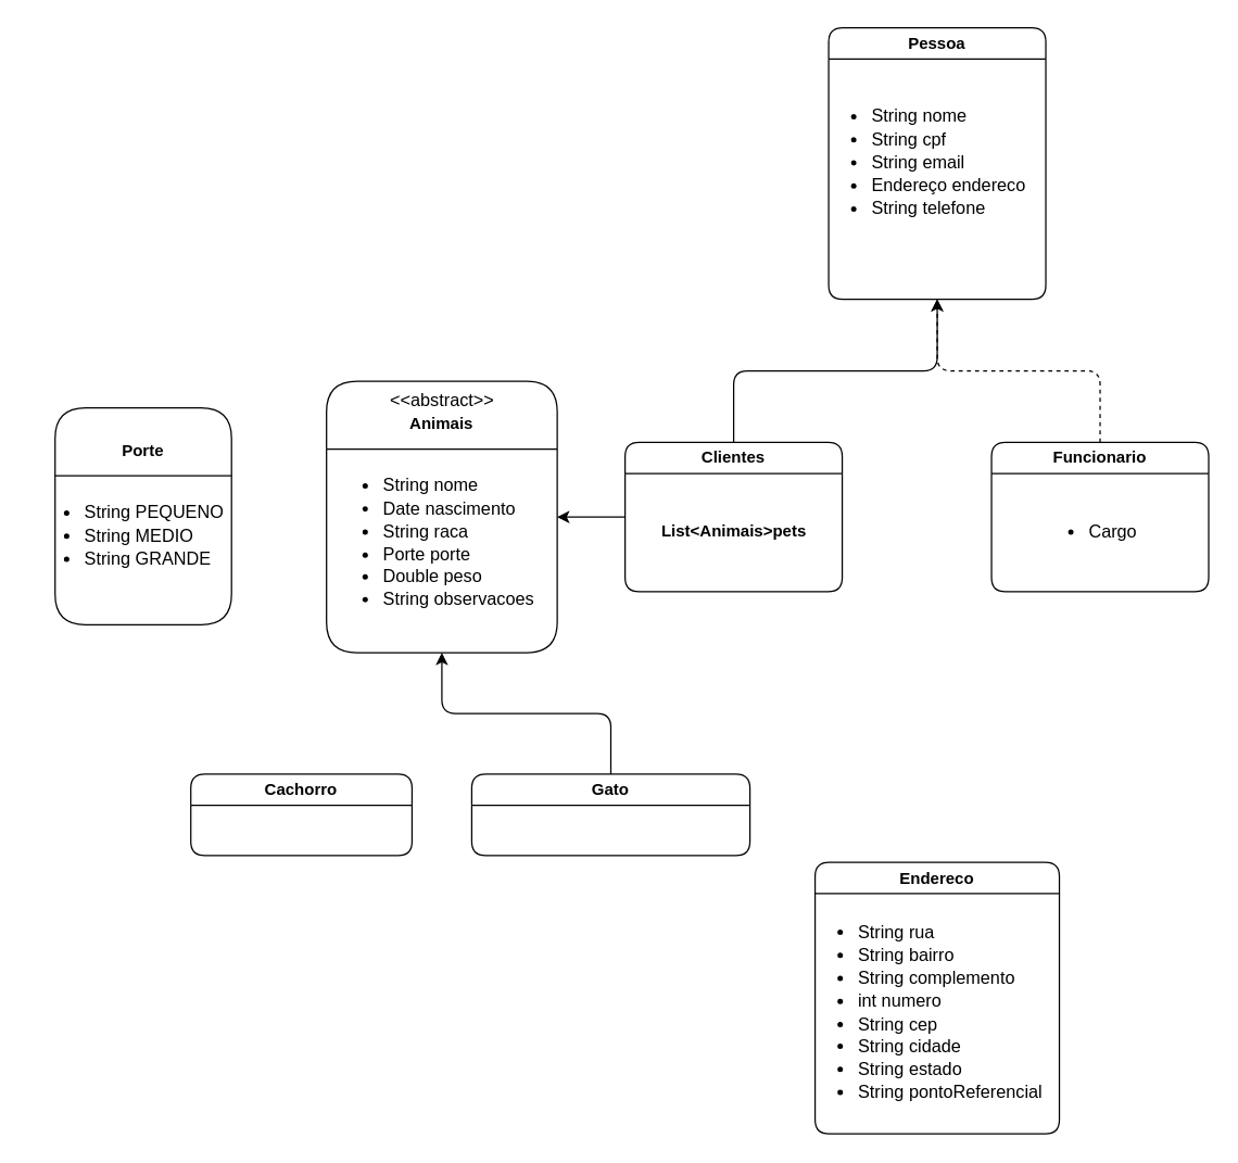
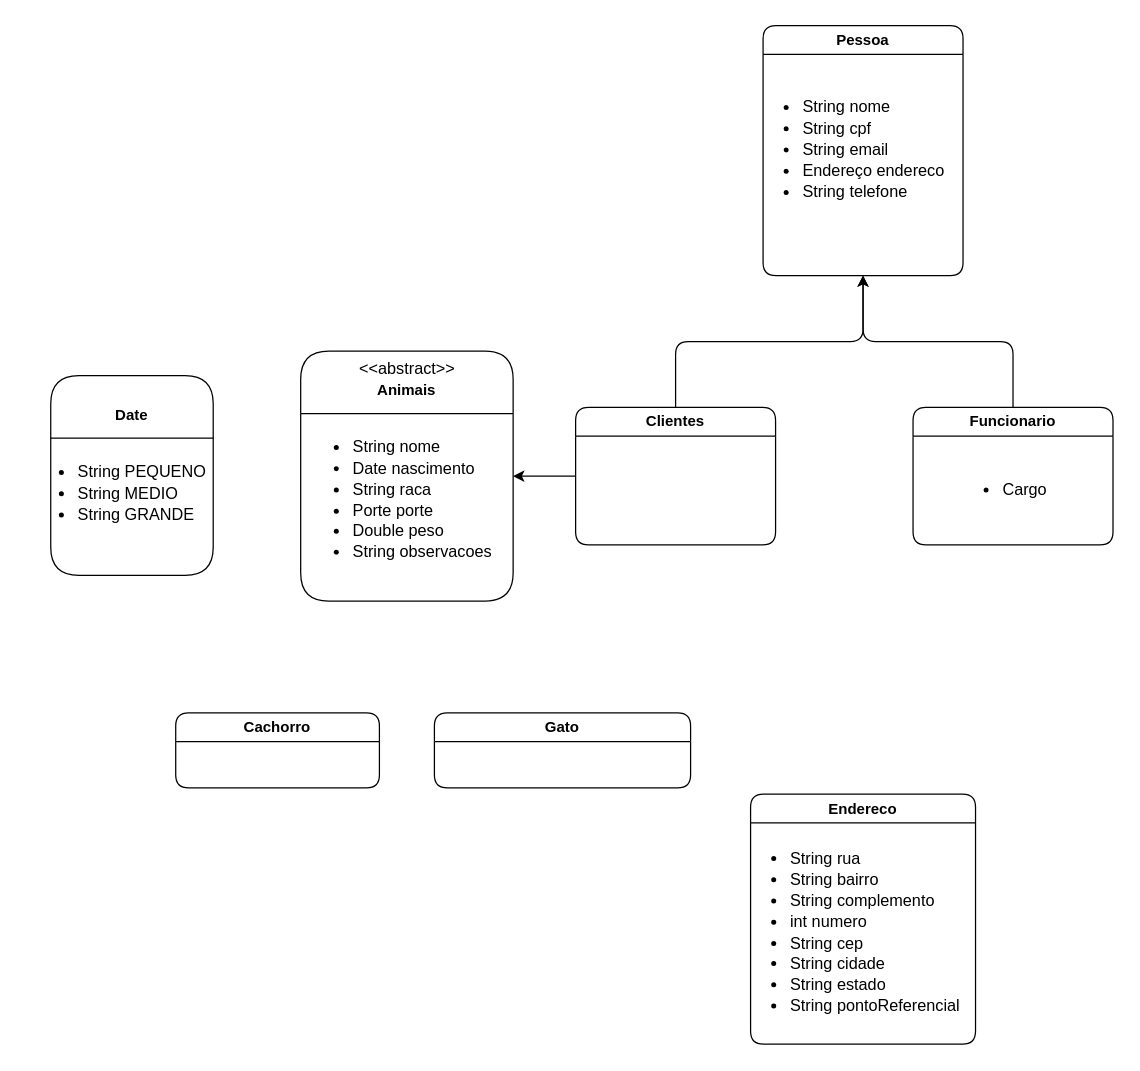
- <mxCell id="18" style="edgeStyle=orthogonalEdgeStyle;rounded=1;orthogonalLoop=1;jettySize=auto;html=1;exitX=0.5;exitY=0;exitDx=0;exitDy=0;entryX=0.5;entryY=1;entryDx=0;entryDy=0;fontSize=13;dashed=1;" edge="1" parent="1" source="19" target="16"><mxGeometry relative="1" as="geometry" /></mxCell>
+ <mxCell id="18" style="edgeStyle=orthogonalEdgeStyle;rounded=1;orthogonalLoop=1;jettySize=auto;html=1;exitX=0.5;exitY=0;exitDx=0;exitDy=0;entryX=0.5;entryY=1;entryDx=0;entryDy=0;fontSize=13;" edge="1" parent="1" source="19" target="16"><mxGeometry relative="1" as="geometry" /></mxCell>
- <mxCell id="14" value="Porte" style="swimlane;whiteSpace=wrap;html=1;rounded=1;startSize=50;spacingTop=14;" vertex="1" parent="1"><mxGeometry x="40" y="300" width="130" height="160" as="geometry" /></mxCell>
+ <mxCell id="14" value="Date" style="swimlane;whiteSpace=wrap;html=1;rounded=1;startSize=50;spacingTop=14;" vertex="1" parent="1"><mxGeometry x="40" y="300" width="130" height="160" as="geometry" /></mxCell>
- <mxCell id="5" value="List&amp;lt;Animais&amp;gt;pets" style="text;html=1;align=center;verticalAlign=middle;resizable=0;points=[];autosize=1;strokeColor=none;fillColor=none;fontStyle=1;rounded=1;" vertex="1" parent="4"><mxGeometry x="15" y="50" width="130" height="30" as="geometry" /></mxCell>
- <mxCell id="12" style="edgeStyle=orthogonalEdgeStyle;rounded=1;orthogonalLoop=1;jettySize=auto;html=1;exitX=0.5;exitY=0;exitDx=0;exitDy=0;fontSize=13;entryX=0.5;entryY=1;entryDx=0;entryDy=0;" edge="1" parent="1" source="13" target="8"><mxGeometry relative="1" as="geometry"><mxPoint x="310" y="530" as="targetPoint" /></mxGeometry></mxCell>
